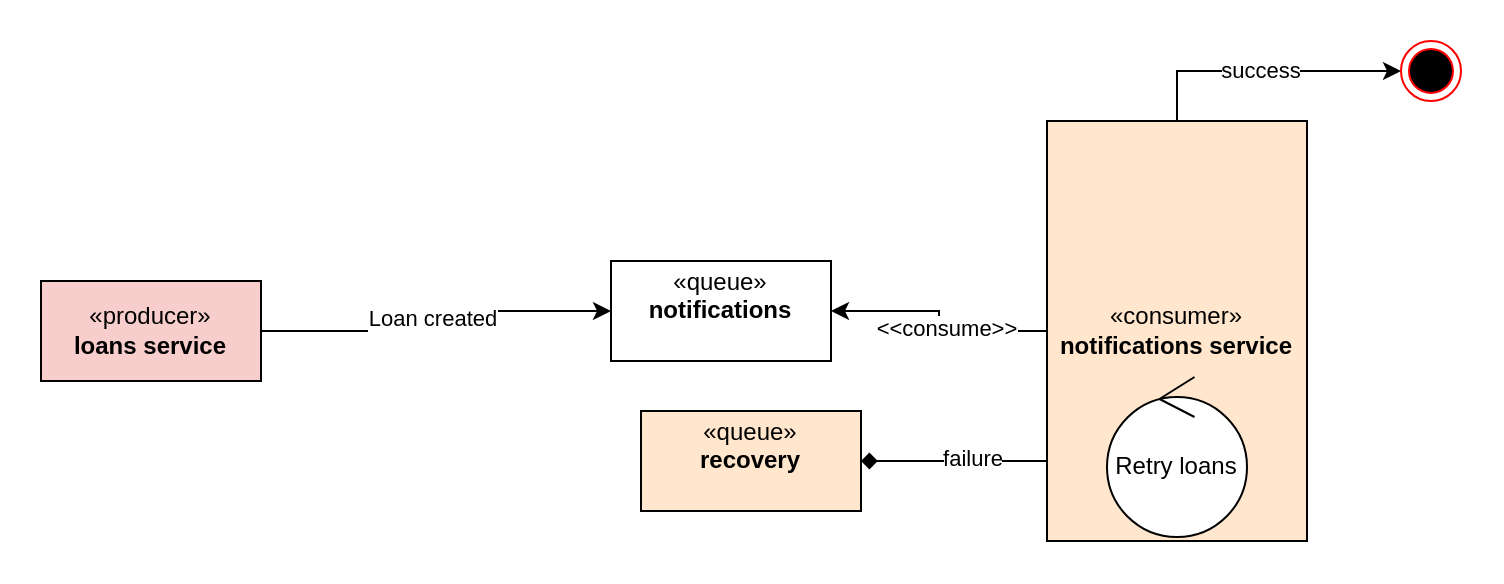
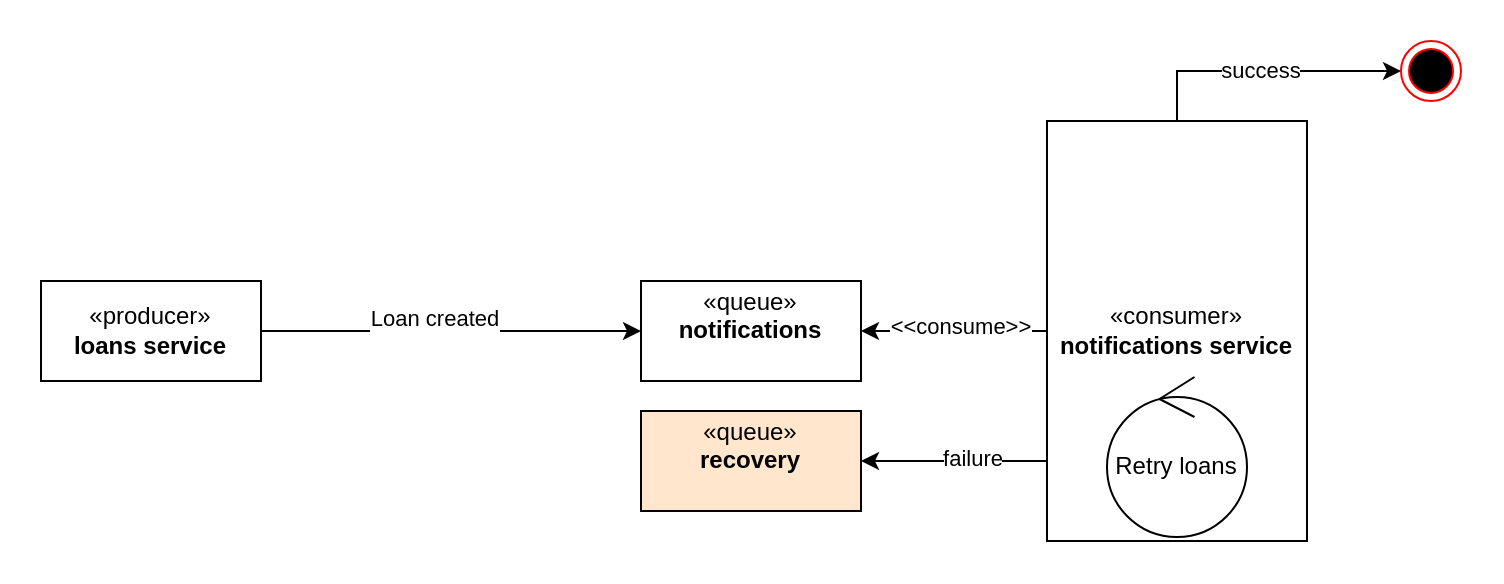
- <mxCell id="12" value="«queue»&lt;br&gt;&lt;b&gt;notifications&lt;br&gt;&lt;br&gt;&lt;/b&gt;" style="html=1;whiteSpace=wrap;" vertex="1" parent="1"><mxGeometry x="305" y="130" width="110" height="50" as="geometry" /></mxCell>
+ <mxCell id="12" value="«queue»&lt;br&gt;&lt;b&gt;notifications&lt;br&gt;&lt;br&gt;&lt;/b&gt;" style="html=1;whiteSpace=wrap;" vertex="1" parent="1"><mxGeometry x="320" y="140" width="110" height="50" as="geometry" /></mxCell>
- <mxCell id="4" value="«producer»&lt;br&gt;&lt;b&gt;loans service&lt;/b&gt;" style="html=1;whiteSpace=wrap;fillColor=#f8cecc;" vertex="1" parent="1"><mxGeometry x="20" y="140" width="110" height="50" as="geometry" /></mxCell>
+ <mxCell id="4" value="«producer»&lt;br&gt;&lt;b&gt;loans service&lt;/b&gt;" style="html=1;whiteSpace=wrap;" vertex="1" parent="1"><mxGeometry x="20" y="140" width="110" height="50" as="geometry" /></mxCell>
- <mxCell id="11" value="«consumer»&lt;br style=&quot;border-color: var(--border-color);&quot;&gt;&lt;b&gt;notifications service&lt;/b&gt;" style="html=1;whiteSpace=wrap;fillColor=#ffe6cc;" vertex="1" parent="1"><mxGeometry x="523" y="60" width="130" height="210" as="geometry" /></mxCell>
+ <mxCell id="11" value="«consumer»&lt;br style=&quot;border-color: var(--border-color);&quot;&gt;&lt;b&gt;notifications service&lt;/b&gt;" style="html=1;whiteSpace=wrap;" vertex="1" parent="1"><mxGeometry x="523" y="60" width="130" height="210" as="geometry" /></mxCell>
- <mxCell id="9" style="edgeStyle=orthogonalEdgeStyle;rounded=0;orthogonalLoop=1;jettySize=auto;html=1;entryX=1;entryY=0.5;entryDx=0;entryDy=0;endArrow=diamond;" edge="1" parent="1" source="11" target="13"><mxGeometry relative="1" as="geometry"><Array as="points"><mxPoint x="480" y="230" /><mxPoint x="480" y="230" /></Array></mxGeometry></mxCell>
+ <mxCell id="9" style="edgeStyle=orthogonalEdgeStyle;rounded=0;orthogonalLoop=1;jettySize=auto;html=1;entryX=1;entryY=0.5;entryDx=0;entryDy=0;" edge="1" parent="1" source="11" target="13"><mxGeometry relative="1" as="geometry"><Array as="points"><mxPoint x="480" y="230" /><mxPoint x="480" y="230" /></Array></mxGeometry></mxCell>
